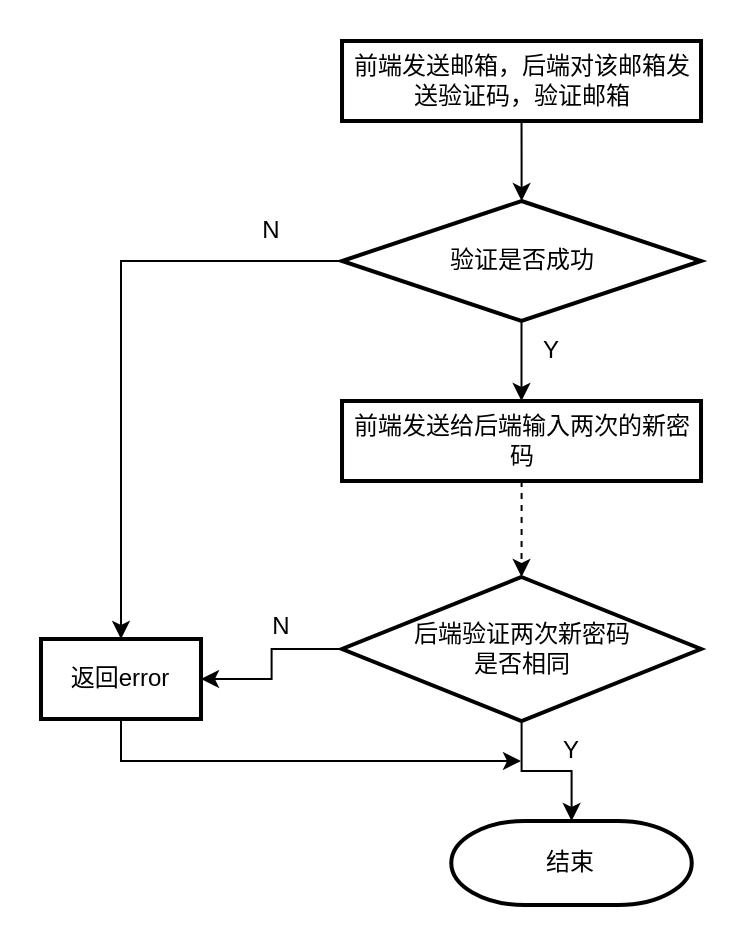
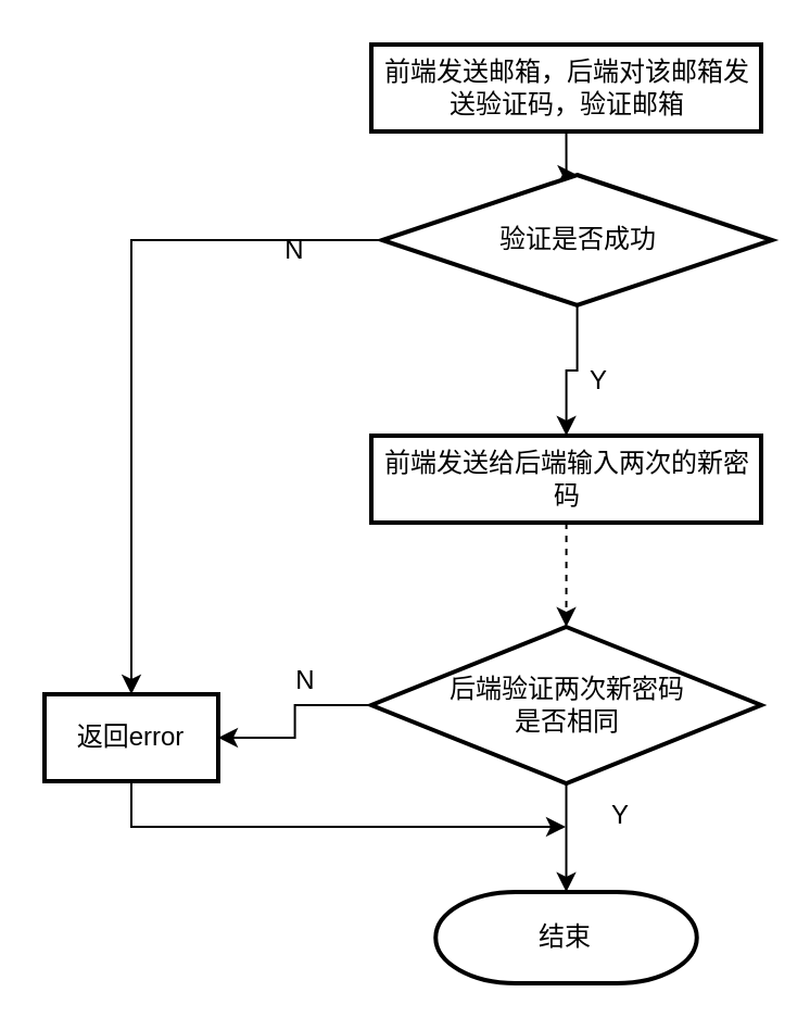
- <mxCell id="6" value="验证是否成功" style="rhombus;whiteSpace=wrap;html=1;strokeWidth=2;" vertex="1" parent="1"><mxGeometry x="170.5" y="100" width="179.5" height="60" as="geometry" /></mxCell>
+ <mxCell id="6" value="验证是否成功" style="rhombus;whiteSpace=wrap;html=1;strokeWidth=2;" vertex="1" parent="1"><mxGeometry x="175.5" y="80" width="179.5" height="60" as="geometry" /></mxCell>
- <mxCell id="9" value="结束" style="strokeWidth=2;html=1;shape=mxgraph.flowchart.terminator;whiteSpace=wrap;" vertex="1" parent="1"><mxGeometry x="225.13" y="410" width="120.25" height="42" as="geometry" /></mxCell>
+ <mxCell id="9" value="结束" style="strokeWidth=2;html=1;shape=mxgraph.flowchart.terminator;whiteSpace=wrap;" vertex="1" parent="1"><mxGeometry x="200.13" y="410" width="120.25" height="42" as="geometry" /></mxCell>
